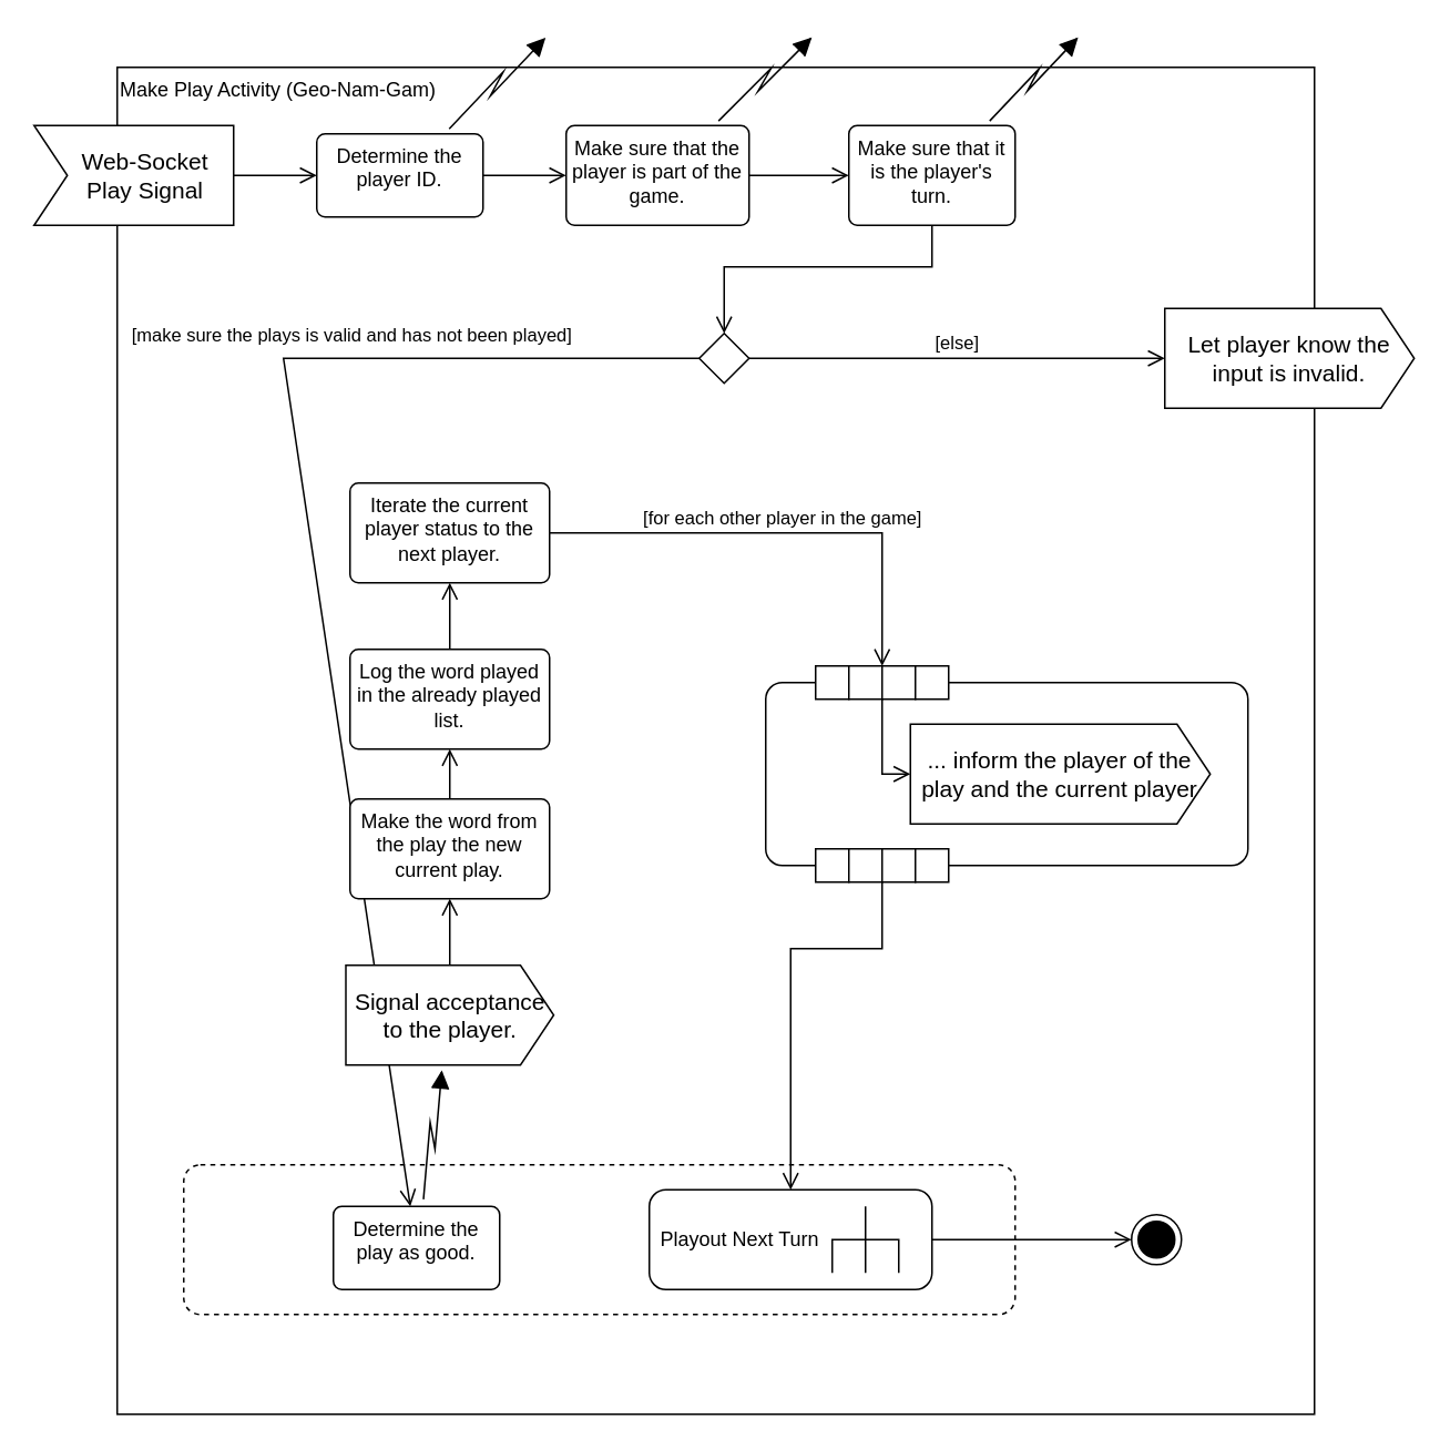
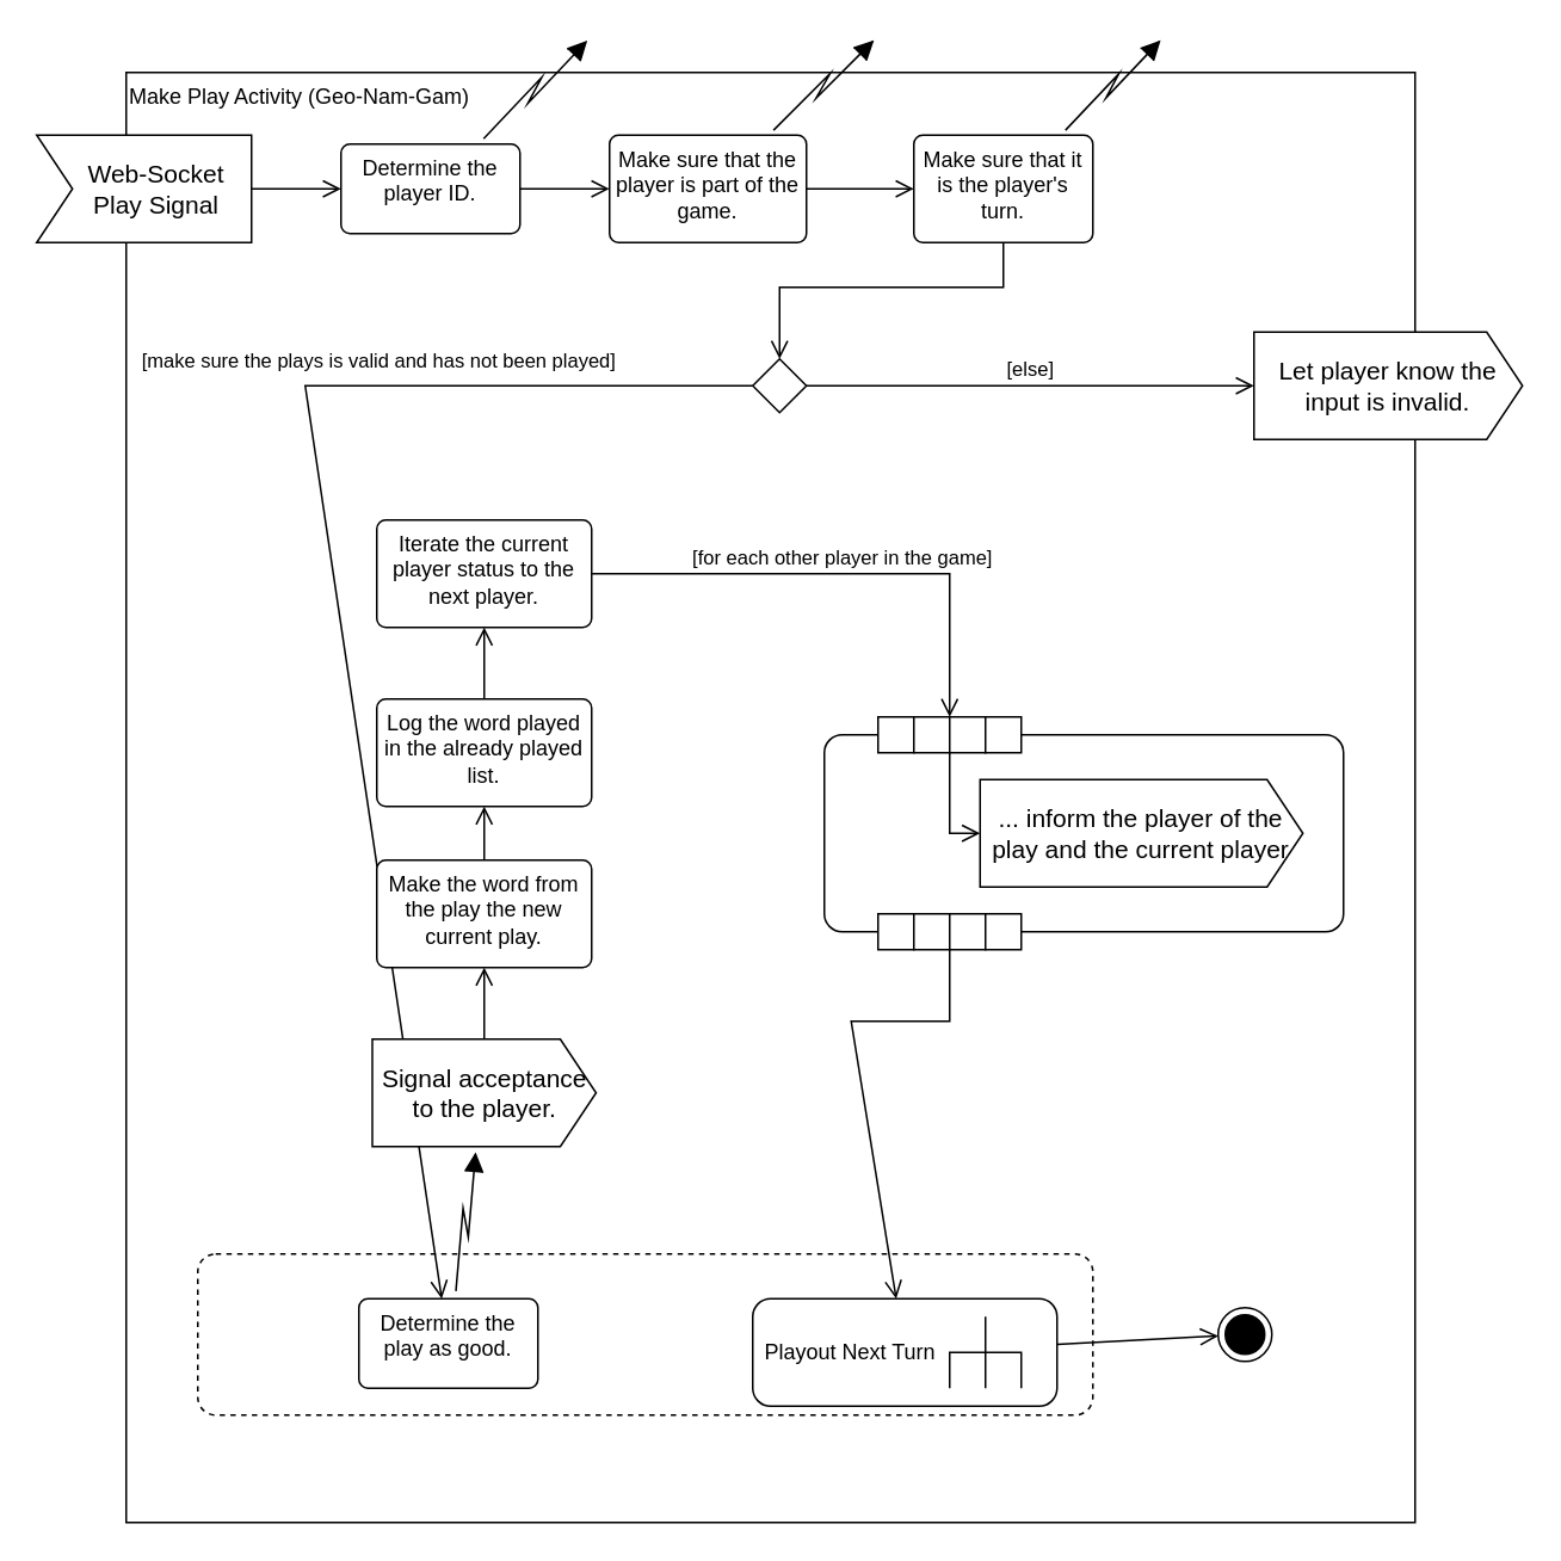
- <mxCell id="45" value="Playout Next Turn" style="shape=mxgraph.uml25.behaviorAction;html=1;rounded=1;absoluteArcSize=1;arcSize=10;align=left;spacingLeft=5;whiteSpace=wrap;" vertex="1" parent="1"><mxGeometry x="390" y="715" width="170" height="60" as="geometry" /></mxCell>
+ <mxCell id="45" value="Playout Next Turn" style="shape=mxgraph.uml25.behaviorAction;html=1;rounded=1;absoluteArcSize=1;arcSize=10;align=left;spacingLeft=5;whiteSpace=wrap;" vertex="1" parent="1"><mxGeometry x="420" y="725" width="170" height="60" as="geometry" /></mxCell>
